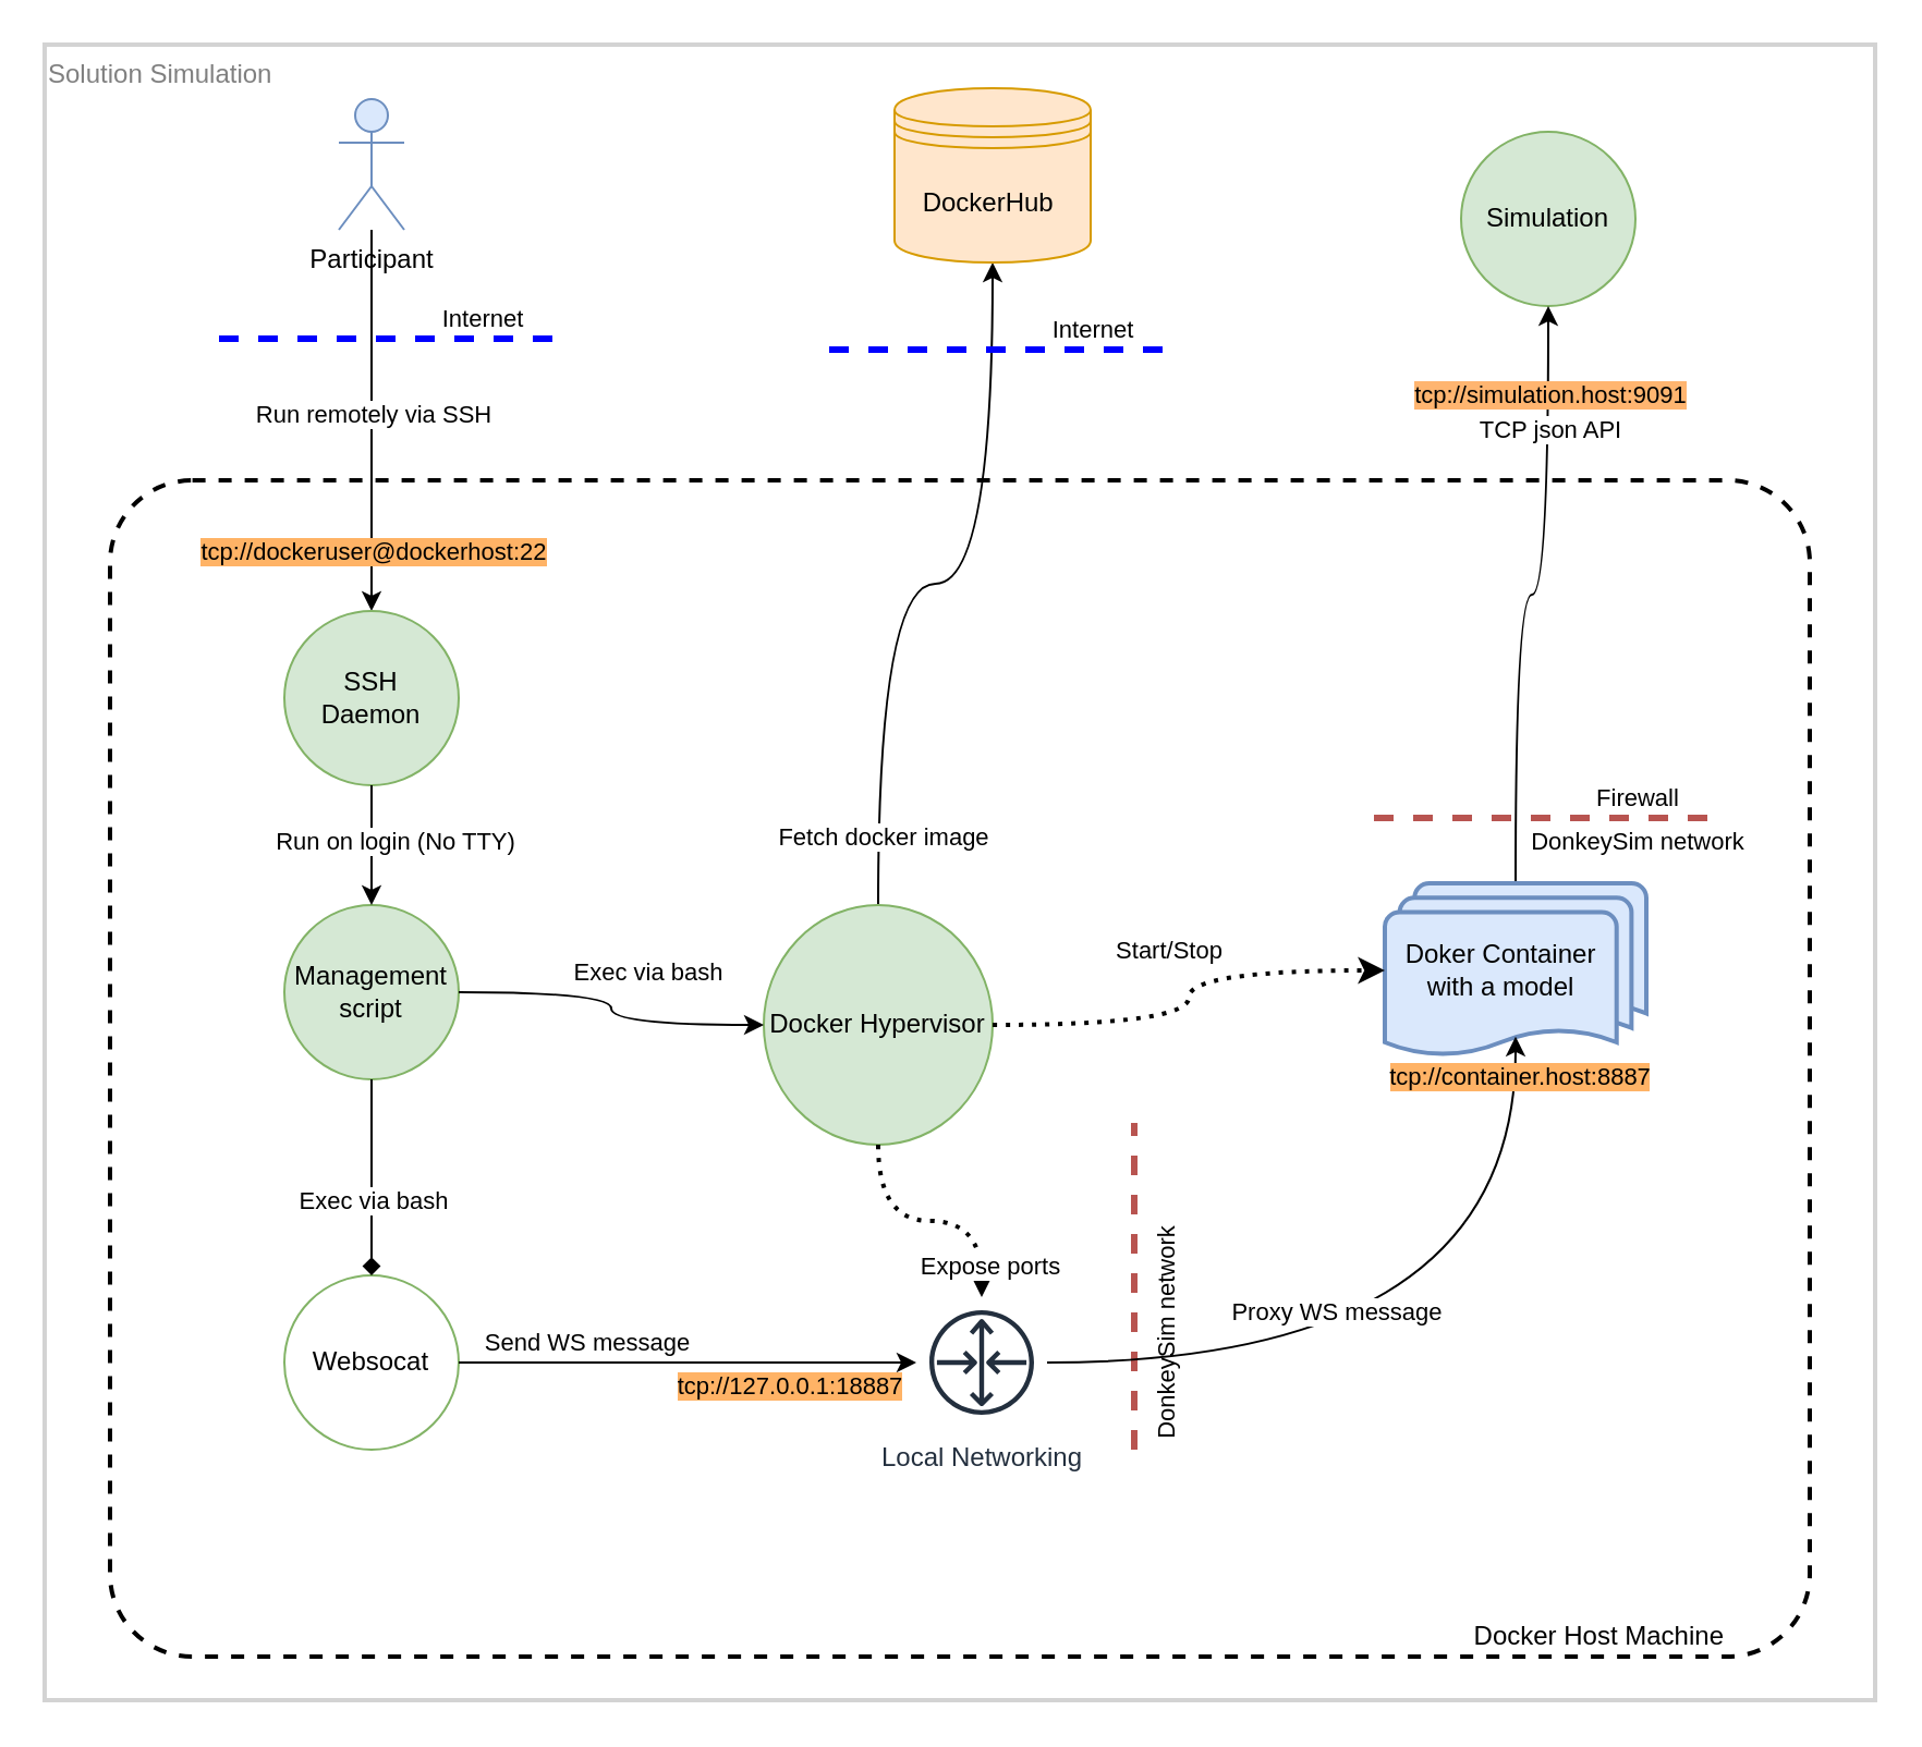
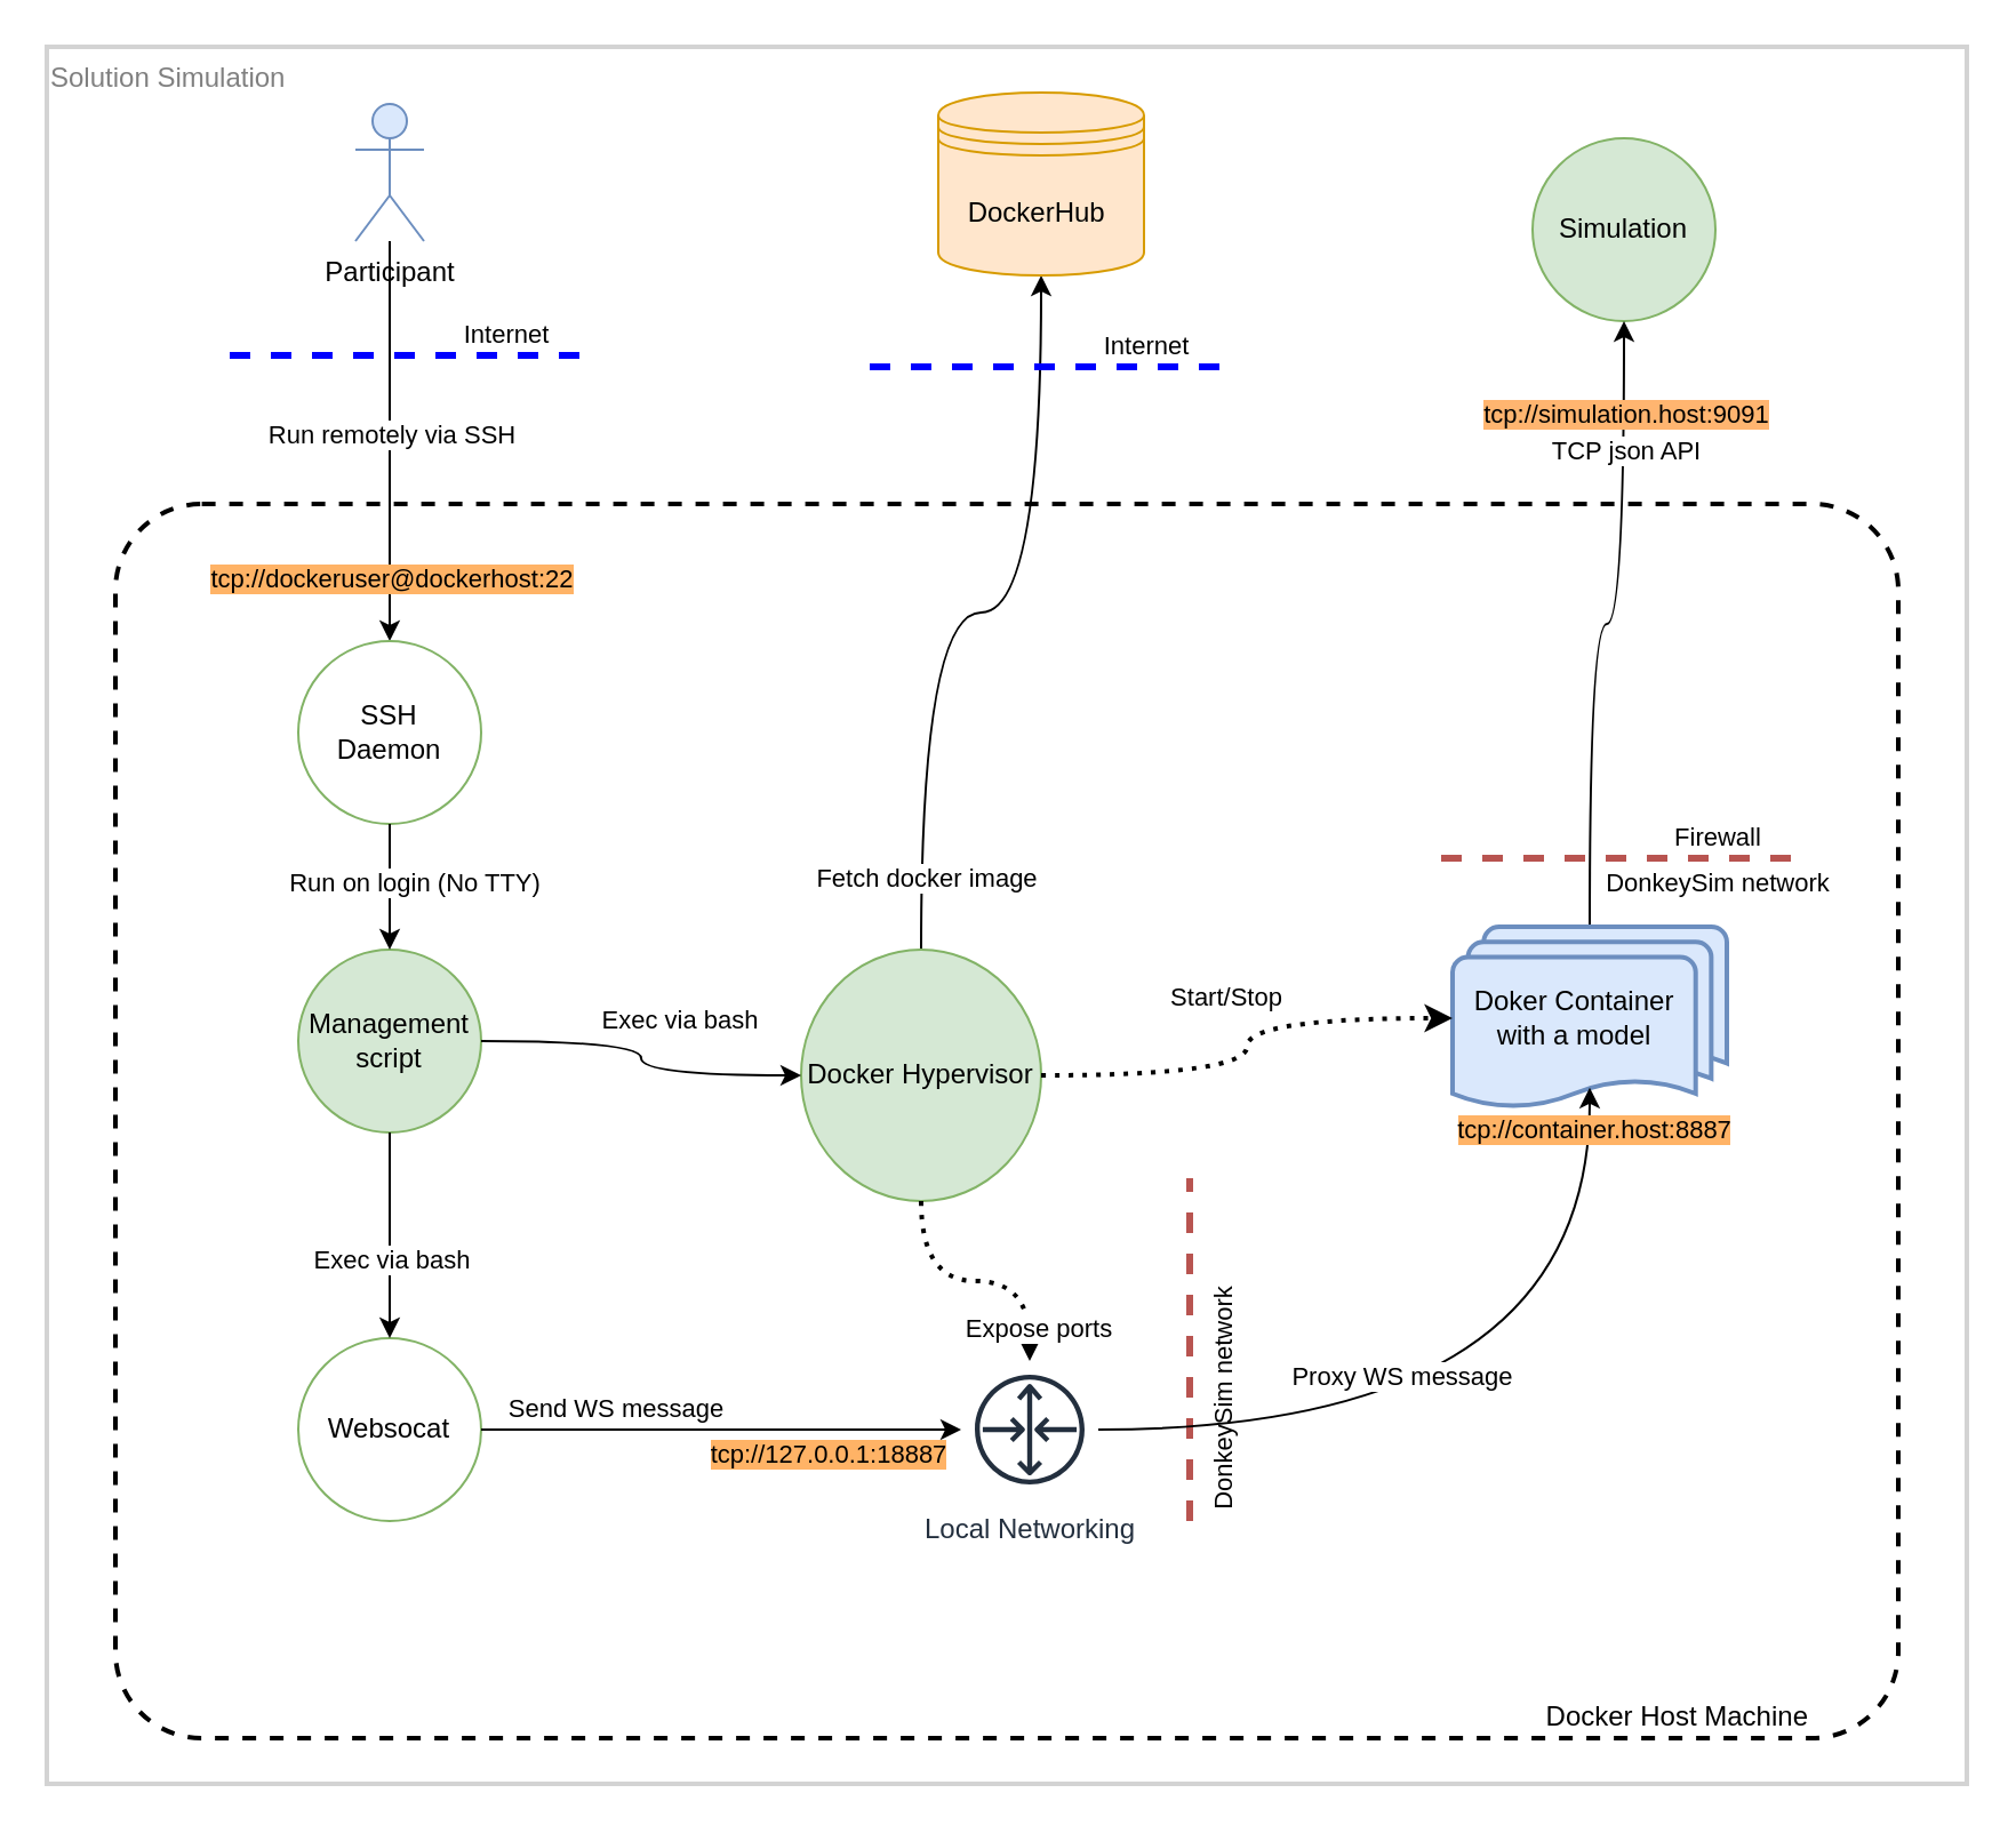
- <mxCell id="22" value="SSH &lt;br&gt;Daemon" style="ellipse;whiteSpace=wrap;html=1;aspect=fixed;labelBackgroundColor=none;align=center;verticalAlign=middle;fillColor=#d5e8d4;strokeColor=#82b366;" vertex="1" parent="21"><mxGeometry width="80" height="80" as="geometry" /></mxCell>
+ <mxCell id="22" value="SSH &lt;br&gt;Daemon" style="ellipse;whiteSpace=wrap;html=1;aspect=fixed;labelBackgroundColor=none;align=center;verticalAlign=middle;fillColor=#ffffff;strokeColor=#82b366;" vertex="1" parent="21"><mxGeometry width="80" height="80" as="geometry" /></mxCell>
- <mxCell id="35" style="edgeStyle=orthogonalEdgeStyle;curved=1;rounded=0;orthogonalLoop=1;jettySize=auto;html=1;strokeColor=#000000;strokeWidth=1;endArrow=diamond;" edge="1" parent="21" source="23" target="24"><mxGeometry relative="1" as="geometry" /></mxCell>
+ <mxCell id="35" style="edgeStyle=orthogonalEdgeStyle;curved=1;rounded=0;orthogonalLoop=1;jettySize=auto;html=1;strokeColor=#000000;strokeWidth=1;" edge="1" parent="21" source="23" target="24"><mxGeometry relative="1" as="geometry" /></mxCell>
